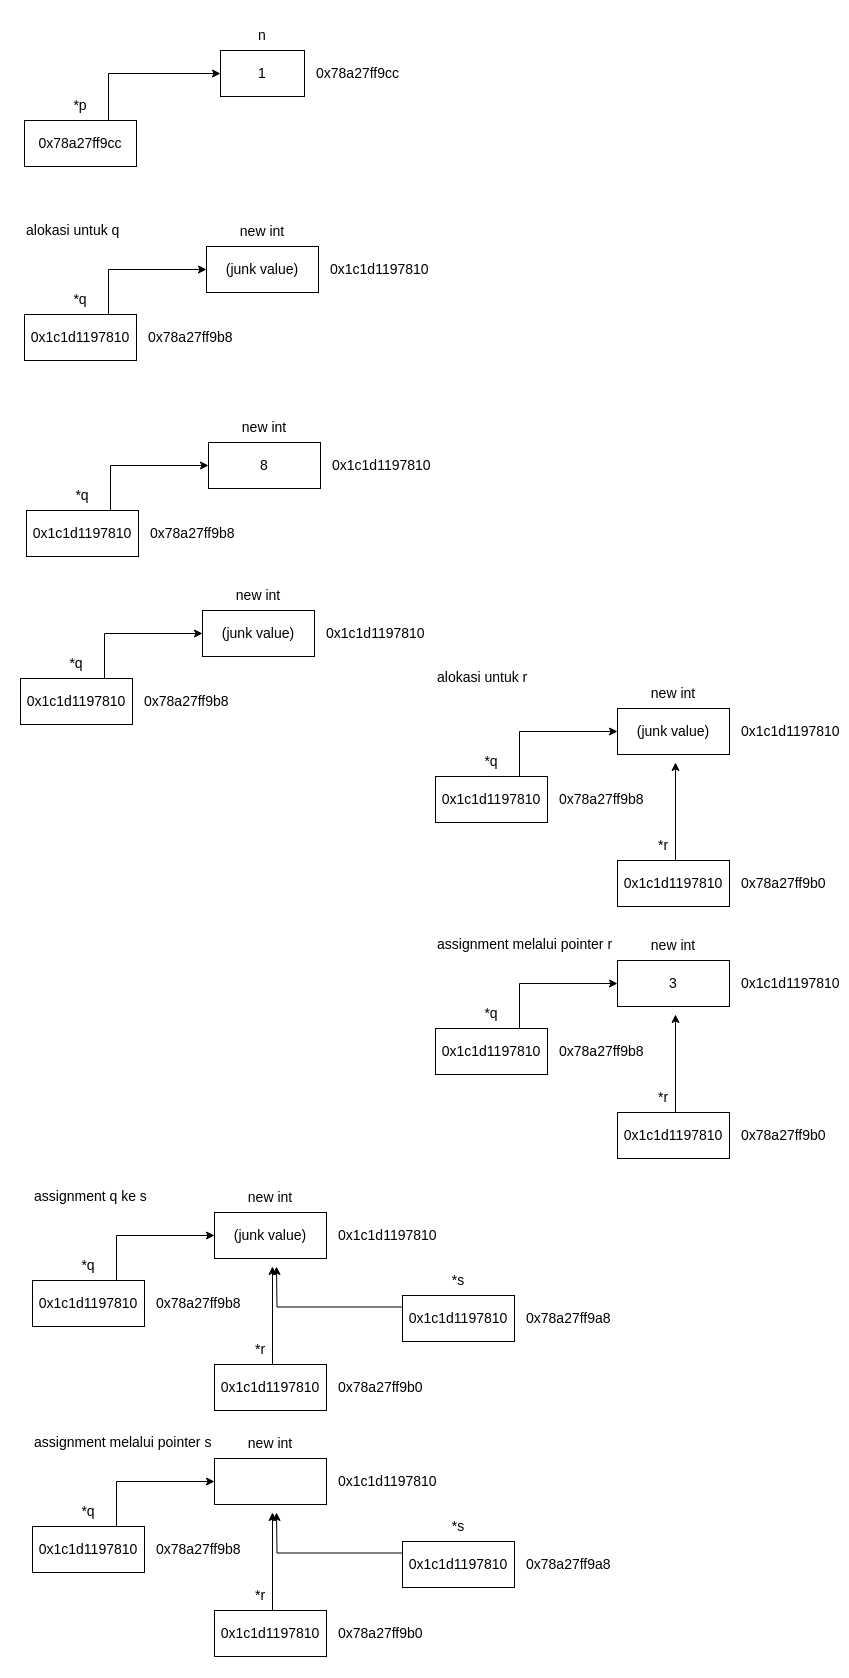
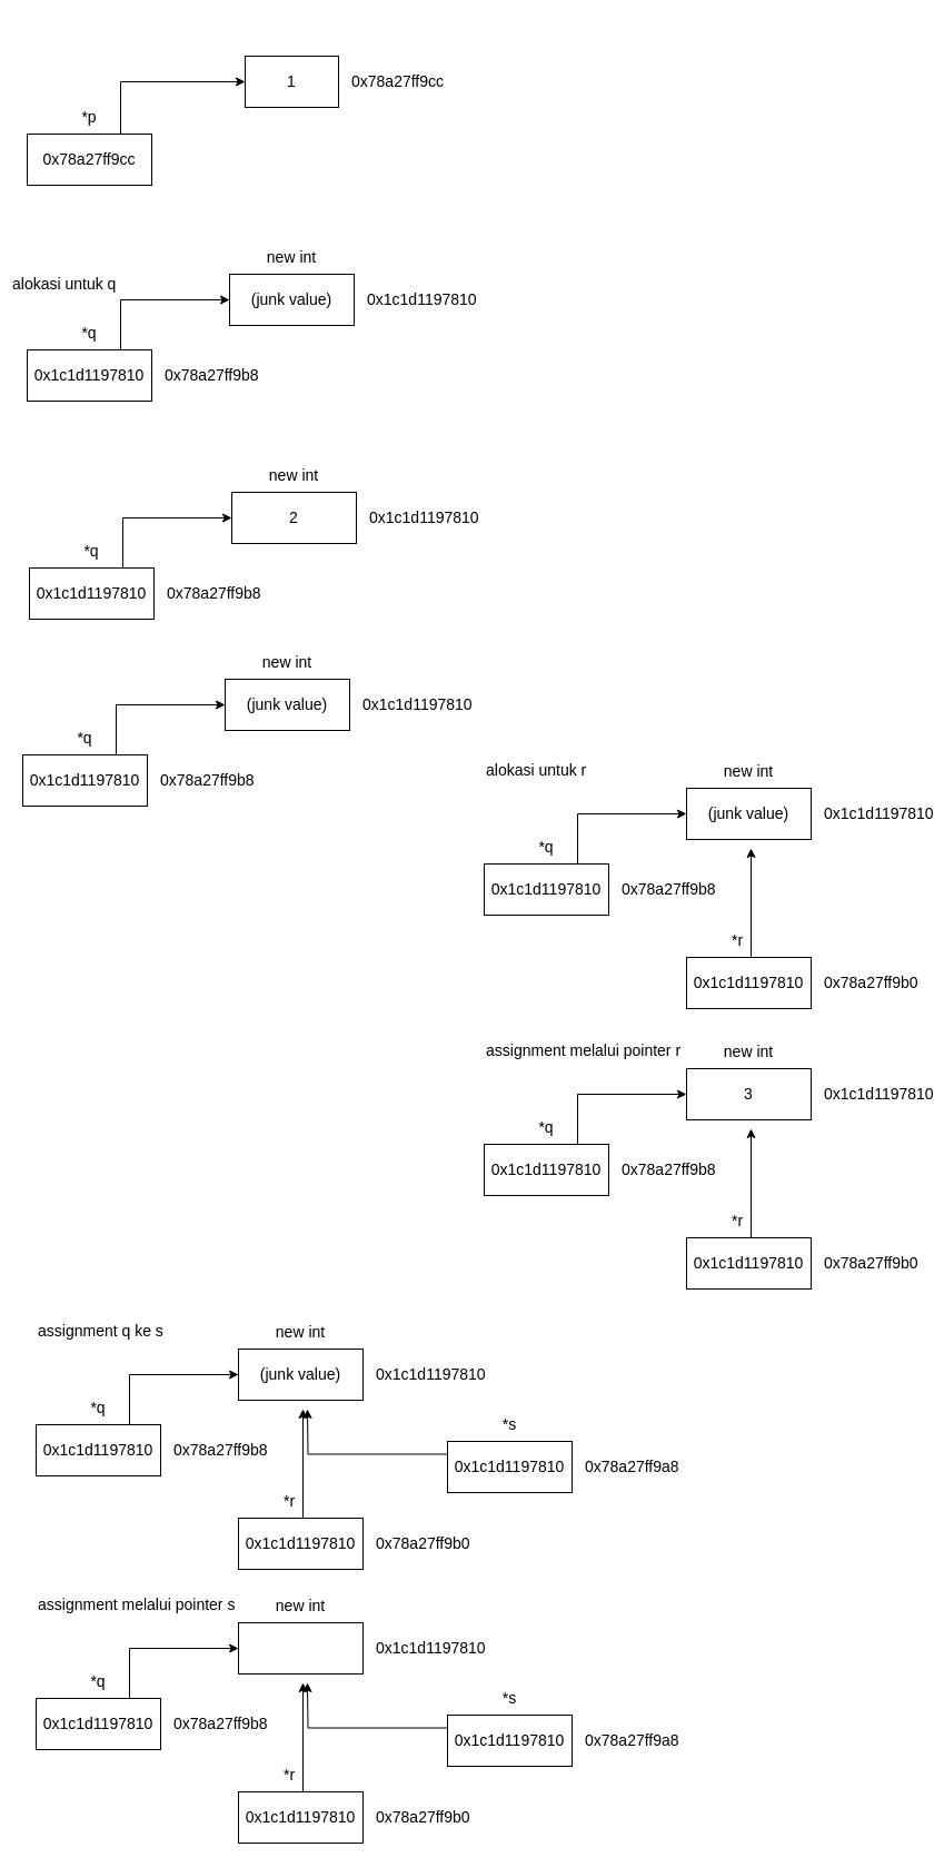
- <mxCell id="3" value="&lt;span style=&quot;font-size: 14px;&quot;&gt;n&lt;/span&gt;" style="text;html=1;align=center;verticalAlign=middle;whiteSpace=wrap;rounded=0;" vertex="1" parent="1"><mxGeometry x="232" y="20" width="60" height="30" as="geometry" /></mxCell>
- <mxCell id="10" value="&lt;span style=&quot;font-size: 14px;&quot;&gt;alokasi untuk q&lt;/span&gt;" style="text;html=1;align=left;verticalAlign=middle;resizable=0;points=[];autosize=1;strokeColor=none;fillColor=none;" vertex="1" parent="1"><mxGeometry x="24" y="216" width="126" height="28" as="geometry" /></mxCell>
+ <mxCell id="10" value="&lt;span style=&quot;font-size: 14px;&quot;&gt;alokasi untuk q&lt;/span&gt;" style="text;html=1;align=left;verticalAlign=middle;resizable=0;points=[];autosize=1;strokeColor=none;fillColor=none;" vertex="1" parent="1"><mxGeometry x="9" y="241" width="126" height="28" as="geometry" /></mxCell>
- <mxCell id="21" value="&lt;div style=&quot;text-align: left;&quot;&gt;&lt;span style=&quot;background-color: initial; font-size: 14px;&quot;&gt;8&lt;/span&gt;&lt;/div&gt;" style="text;html=1;align=center;verticalAlign=middle;whiteSpace=wrap;rounded=0;" vertex="1" parent="1"><mxGeometry x="214" y="450" width="100" height="30" as="geometry" /></mxCell>
+ <mxCell id="21" value="&lt;div style=&quot;text-align: left;&quot;&gt;&lt;span style=&quot;background-color: initial; font-size: 14px;&quot;&gt;2&lt;/span&gt;&lt;/div&gt;" style="text;html=1;align=center;verticalAlign=middle;whiteSpace=wrap;rounded=0;" vertex="1" parent="1"><mxGeometry x="214" y="450" width="100" height="30" as="geometry" /></mxCell>
- <mxCell id="38" value="&lt;span style=&quot;font-size: 14px;&quot;&gt;alokasi untuk r&lt;/span&gt;" style="text;html=1;align=left;verticalAlign=middle;resizable=0;points=[];autosize=1;strokeColor=none;fillColor=none;" vertex="1" parent="1"><mxGeometry x="435" y="663" width="126" height="28" as="geometry" /></mxCell>
+ <mxCell id="38" value="&lt;span style=&quot;font-size: 14px;&quot;&gt;alokasi untuk r&lt;/span&gt;" style="text;html=1;align=left;verticalAlign=middle;resizable=0;points=[];autosize=1;strokeColor=none;fillColor=none;" vertex="1" parent="1"><mxGeometry x="435" y="678" width="126" height="28" as="geometry" /></mxCell>
